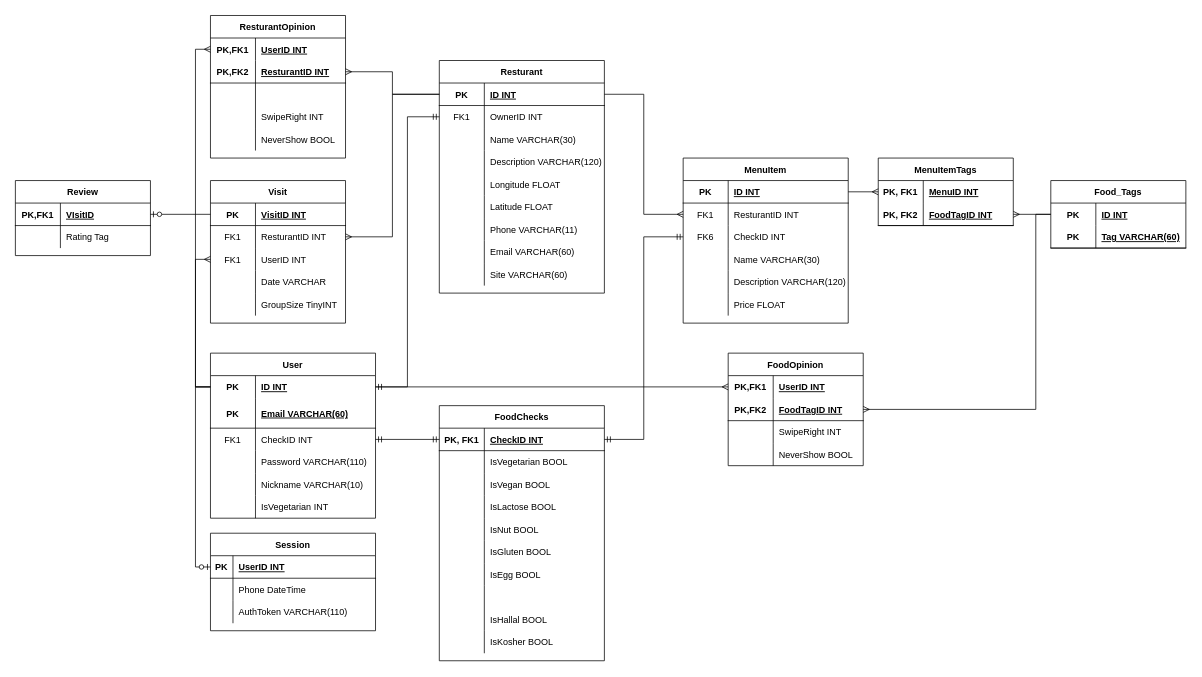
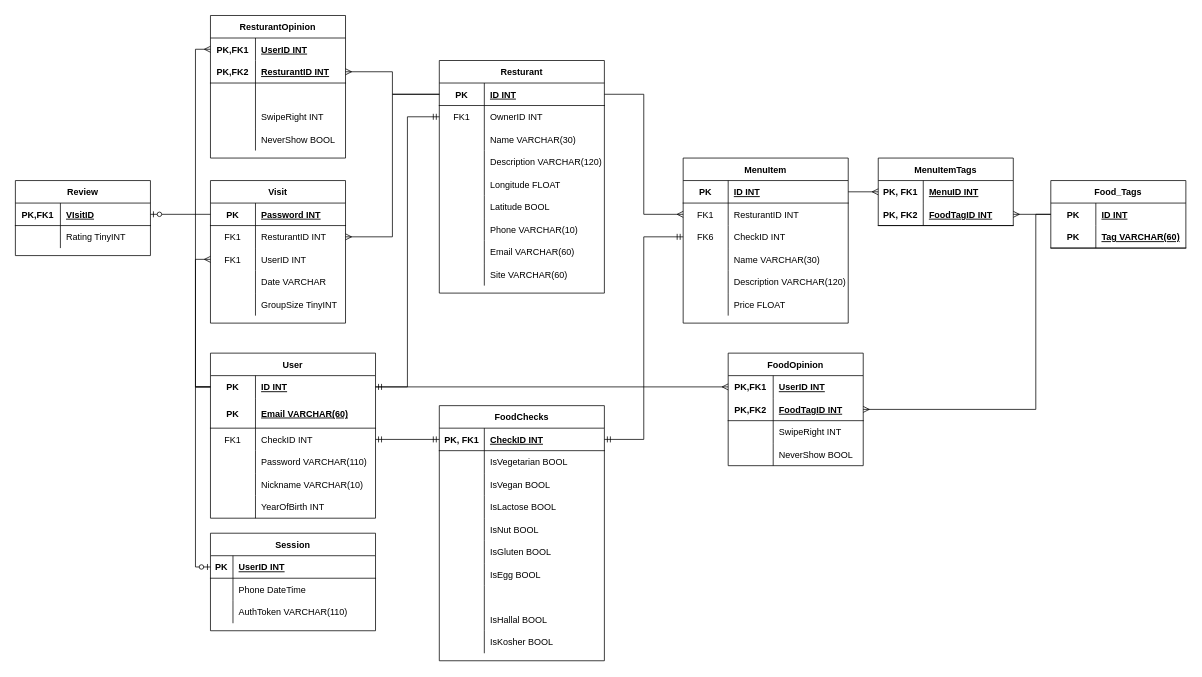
- <mxCell id="40" value="Latitude FLOAT" style="shape=partialRectangle;connectable=0;fillColor=none;top=0;left=0;bottom=0;right=0;align=left;spacingLeft=6;overflow=hidden;" parent="38" vertex="1"><mxGeometry x="60" width="160" height="30" as="geometry" /></mxCell>
+ <mxCell id="40" value="Latitude BOOL" style="shape=partialRectangle;connectable=0;fillColor=none;top=0;left=0;bottom=0;right=0;align=left;spacingLeft=6;overflow=hidden;" parent="38" vertex="1"><mxGeometry x="60" width="160" height="30" as="geometry" /></mxCell>
- <mxCell id="60" value="VisitID INT" style="shape=partialRectangle;connectable=0;fillColor=none;top=0;left=0;bottom=0;right=0;align=left;spacingLeft=6;fontStyle=5;overflow=hidden;strokeColor=none;" parent="58" vertex="1"><mxGeometry x="60" width="120" height="30" as="geometry" /></mxCell>
+ <mxCell id="60" value="Password INT" style="shape=partialRectangle;connectable=0;fillColor=none;top=0;left=0;bottom=0;right=0;align=left;spacingLeft=6;fontStyle=5;overflow=hidden;strokeColor=none;" parent="58" vertex="1"><mxGeometry x="60" width="120" height="30" as="geometry" /></mxCell>
- <mxCell id="43" value="Phone VARCHAR(11)" style="shape=partialRectangle;connectable=0;fillColor=none;top=0;left=0;bottom=0;right=0;align=left;spacingLeft=6;overflow=hidden;" parent="41" vertex="1"><mxGeometry x="60" width="160" height="30" as="geometry" /></mxCell>
+ <mxCell id="43" value="Phone VARCHAR(10)" style="shape=partialRectangle;connectable=0;fillColor=none;top=0;left=0;bottom=0;right=0;align=left;spacingLeft=6;overflow=hidden;" parent="41" vertex="1"><mxGeometry x="60" width="160" height="30" as="geometry" /></mxCell>
- <mxCell id="79" value="Rating Tag" style="shape=partialRectangle;connectable=0;fillColor=none;top=0;left=0;bottom=0;right=0;align=left;spacingLeft=6;overflow=hidden;" parent="77" vertex="1"><mxGeometry x="60" width="120" height="30" as="geometry" /></mxCell>
+ <mxCell id="79" value="Rating TinyINT" style="shape=partialRectangle;connectable=0;fillColor=none;top=0;left=0;bottom=0;right=0;align=left;spacingLeft=6;overflow=hidden;" parent="77" vertex="1"><mxGeometry x="60" width="120" height="30" as="geometry" /></mxCell>
- <mxCell id="21" value="IsVegetarian INT" style="shape=partialRectangle;connectable=0;fillColor=none;top=0;left=0;bottom=0;right=0;align=left;spacingLeft=6;overflow=hidden;" parent="19" vertex="1"><mxGeometry x="60" width="160" height="30" as="geometry" /></mxCell>
+ <mxCell id="21" value="YearOfBirth INT" style="shape=partialRectangle;connectable=0;fillColor=none;top=0;left=0;bottom=0;right=0;align=left;spacingLeft=6;overflow=hidden;" parent="19" vertex="1"><mxGeometry x="60" width="160" height="30" as="geometry" /></mxCell>
